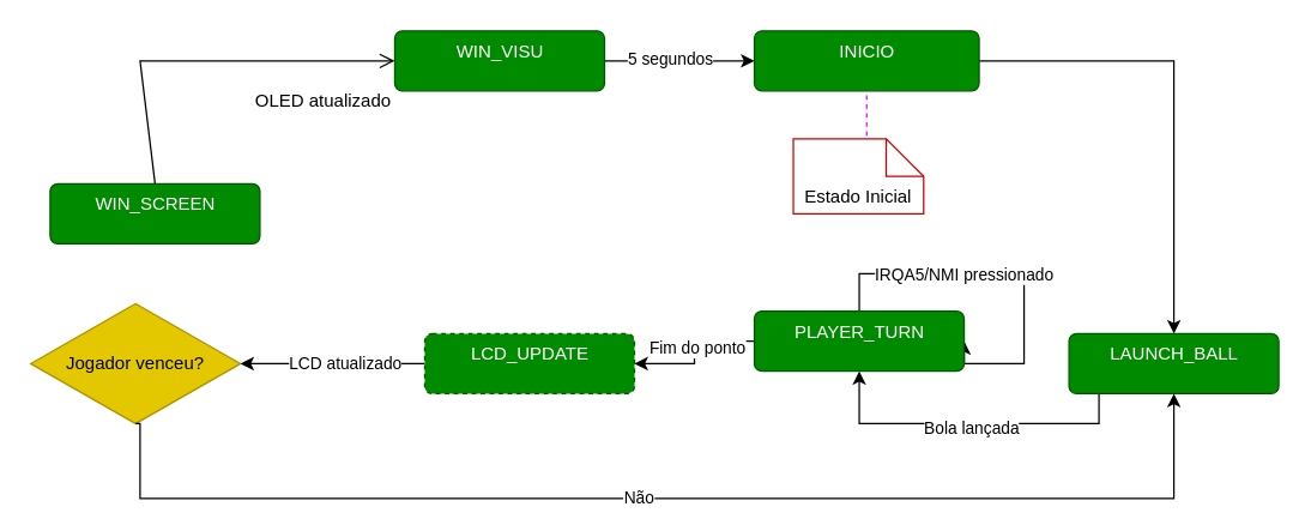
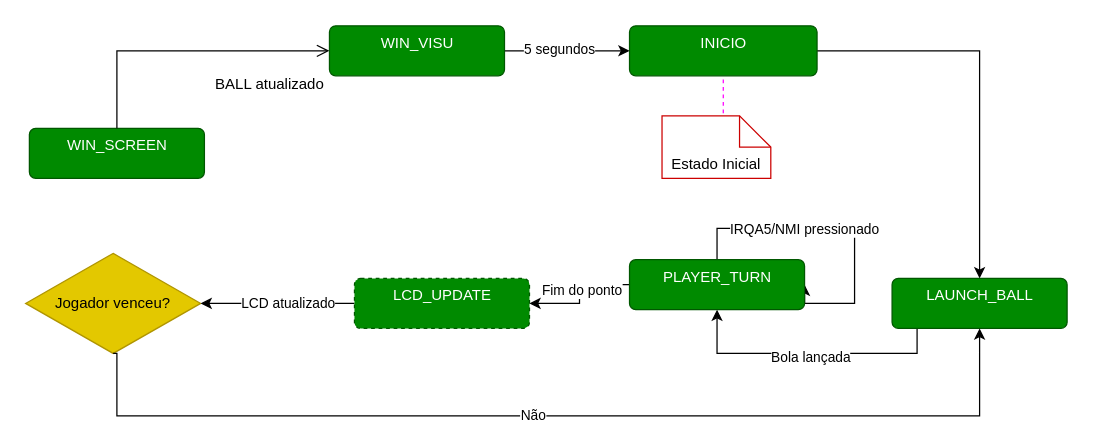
- <mxCell id="11" value="OLED atualizado" style="text;html=1;align=center;verticalAlign=middle;resizable=0;points=[];autosize=1;strokeColor=none;fillColor=none;" parent="1" vertex="1"><mxGeometry x="160" y="52" width="110" height="30" as="geometry" /></mxCell>
+ <mxCell id="11" value="BALL atualizado" style="text;html=1;align=center;verticalAlign=middle;resizable=0;points=[];autosize=1;strokeColor=none;fillColor=none;" parent="1" vertex="1"><mxGeometry x="160" y="52" width="110" height="30" as="geometry" /></mxCell>
- <mxCell id="7" value="WIN_SCREEN" style="html=1;align=center;verticalAlign=top;rounded=1;absoluteArcSize=1;arcSize=10;dashed=0;fillColor=#008a00;strokeColor=#005700;fontColor=#ffffff;" parent="1" vertex="1"><mxGeometry x="33" y="122" width="140" height="40" as="geometry" /></mxCell>
+ <mxCell id="7" value="WIN_SCREEN" style="html=1;align=center;verticalAlign=top;rounded=1;absoluteArcSize=1;arcSize=10;dashed=0;fillColor=#008a00;strokeColor=#005700;fontColor=#ffffff;" parent="1" vertex="1"><mxGeometry x="23" y="102" width="140" height="40" as="geometry" /></mxCell>
